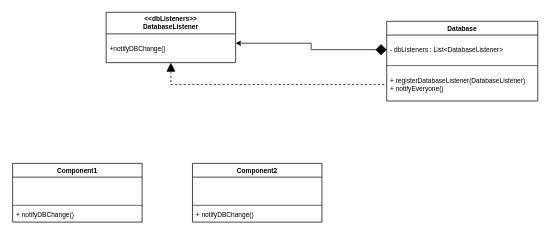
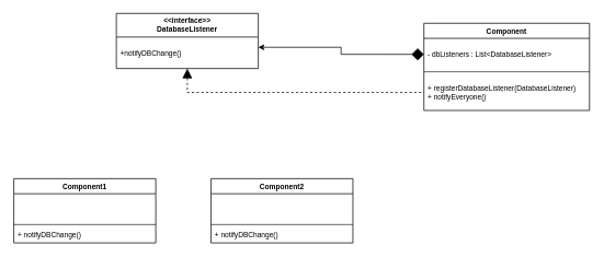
- <mxCell id="14" value="&amp;lt;&amp;lt;dbListeners&amp;gt;&amp;gt;&#10;DatabaseListener" style="html=1;whiteSpace=wrap;swimlane;childLayout=stackLayout;horizontal=1;startSize=26;horizontalStack=0;resizeParent=1;resizeParentMax=0;resizeLast=0;collapsible=1;marginBottom=0;swimlaneFillColor=#ffffff;startSize=36;fontSize=11;fontStyle=1;spacing=0;strokeOpacity=100;strokeWidth=1.2;" vertex="1" parent="1"><mxGeometry x="176" y="20" width="216" height="84" as="geometry" /></mxCell>
+ <mxCell id="14" value="&amp;lt;&amp;lt;interface&amp;gt;&amp;gt;&#10;DatabaseListener" style="html=1;whiteSpace=wrap;swimlane;childLayout=stackLayout;horizontal=1;startSize=26;horizontalStack=0;resizeParent=1;resizeParentMax=0;resizeLast=0;collapsible=1;marginBottom=0;swimlaneFillColor=#ffffff;startSize=36;fontSize=11;fontStyle=1;spacing=0;strokeOpacity=100;strokeWidth=1.2;" vertex="1" parent="1"><mxGeometry x="176" y="20" width="216" height="84" as="geometry" /></mxCell>
- <mxCell id="2" value="Database" style="html=1;whiteSpace=wrap;swimlane;childLayout=stackLayout;horizontal=1;startSize=26;horizontalStack=0;resizeParent=1;resizeParentMax=0;resizeLast=0;collapsible=1;marginBottom=0;swimlaneFillColor=#ffffff;startSize=23;fontSize=11;fontColor=#000000;spacing=0;strokeOpacity=100;strokeWidth=1.2;" vertex="1" parent="1"><mxGeometry x="644" y="35" width="252" height="133" as="geometry" /></mxCell>
+ <mxCell id="2" value="Component" style="html=1;whiteSpace=wrap;swimlane;childLayout=stackLayout;horizontal=1;startSize=26;horizontalStack=0;resizeParent=1;resizeParentMax=0;resizeLast=0;collapsible=1;marginBottom=0;swimlaneFillColor=#ffffff;startSize=23;fontSize=11;fontColor=#000000;spacing=0;strokeOpacity=100;strokeWidth=1.2;" vertex="1" parent="1"><mxGeometry x="644" y="35" width="252" height="133" as="geometry" /></mxCell>
